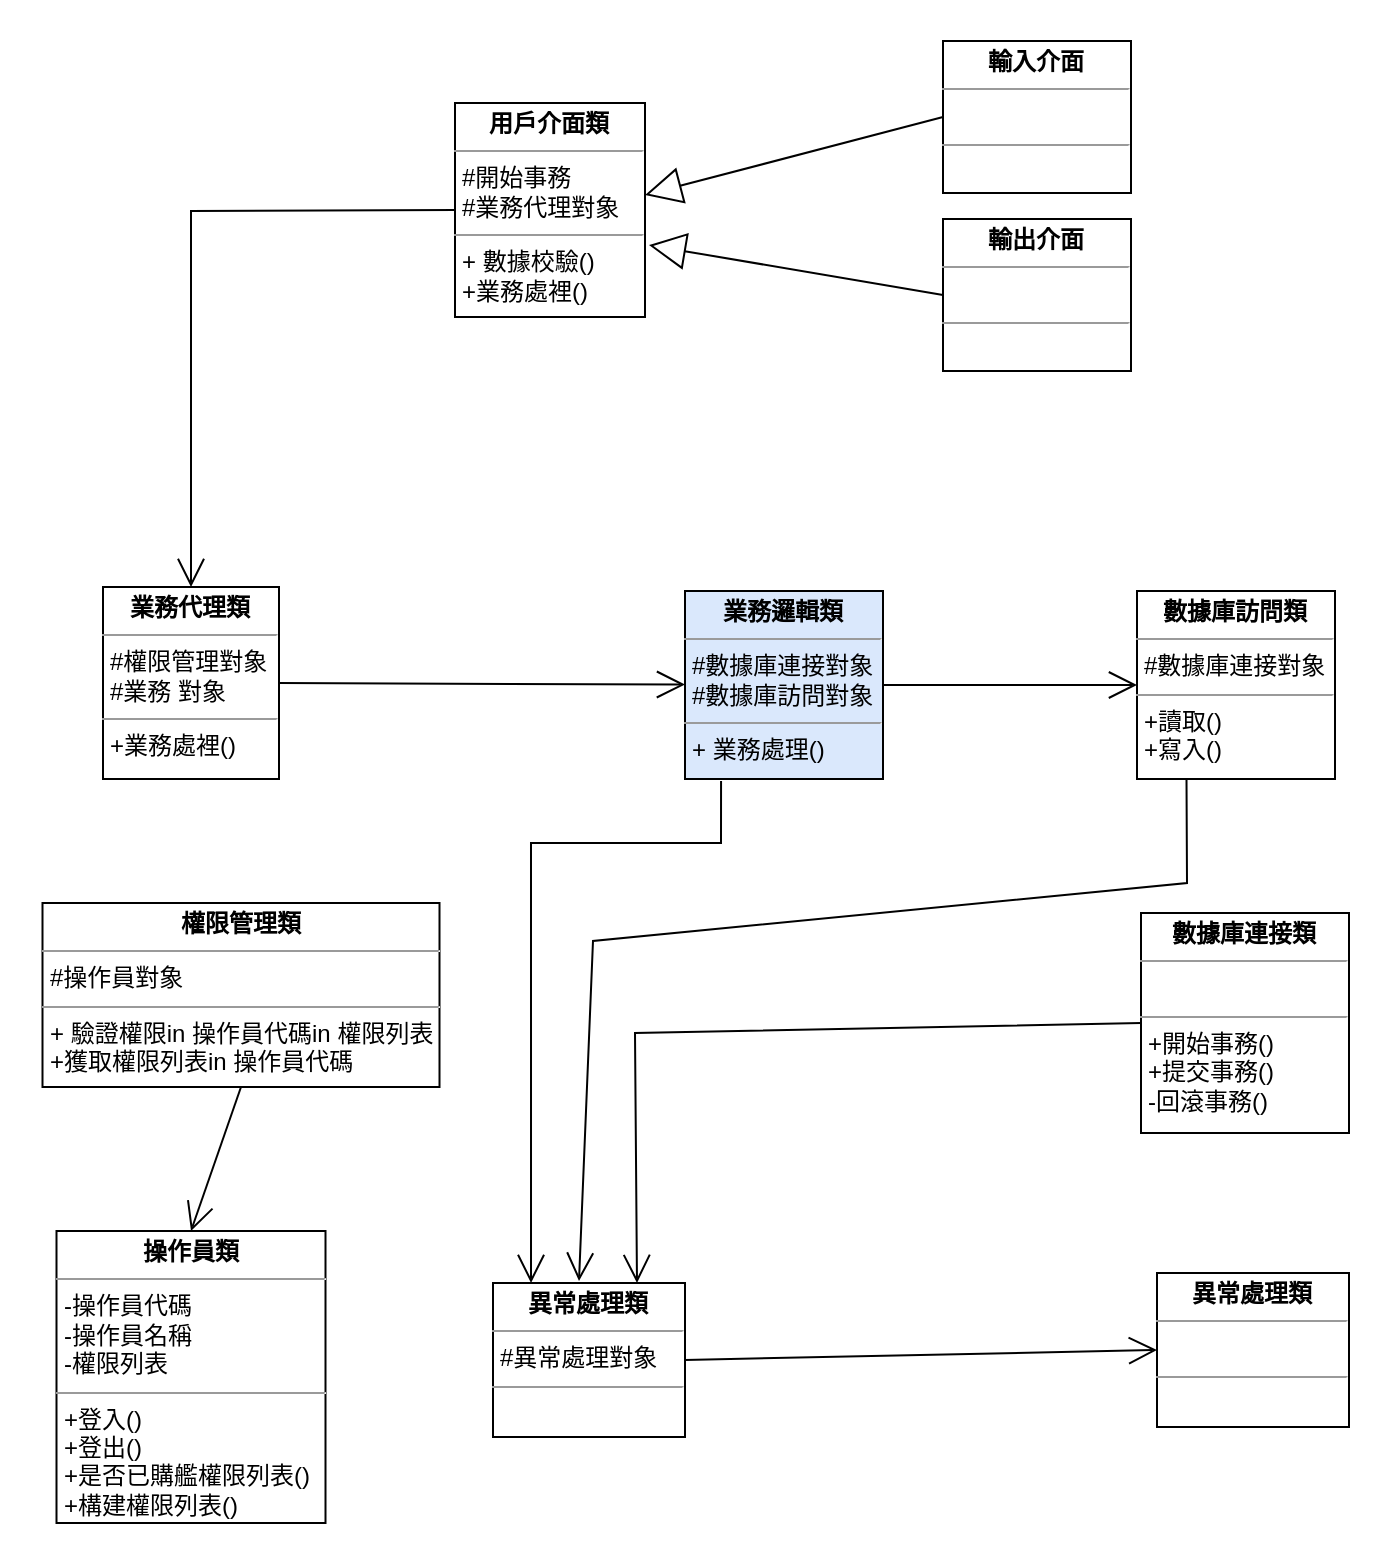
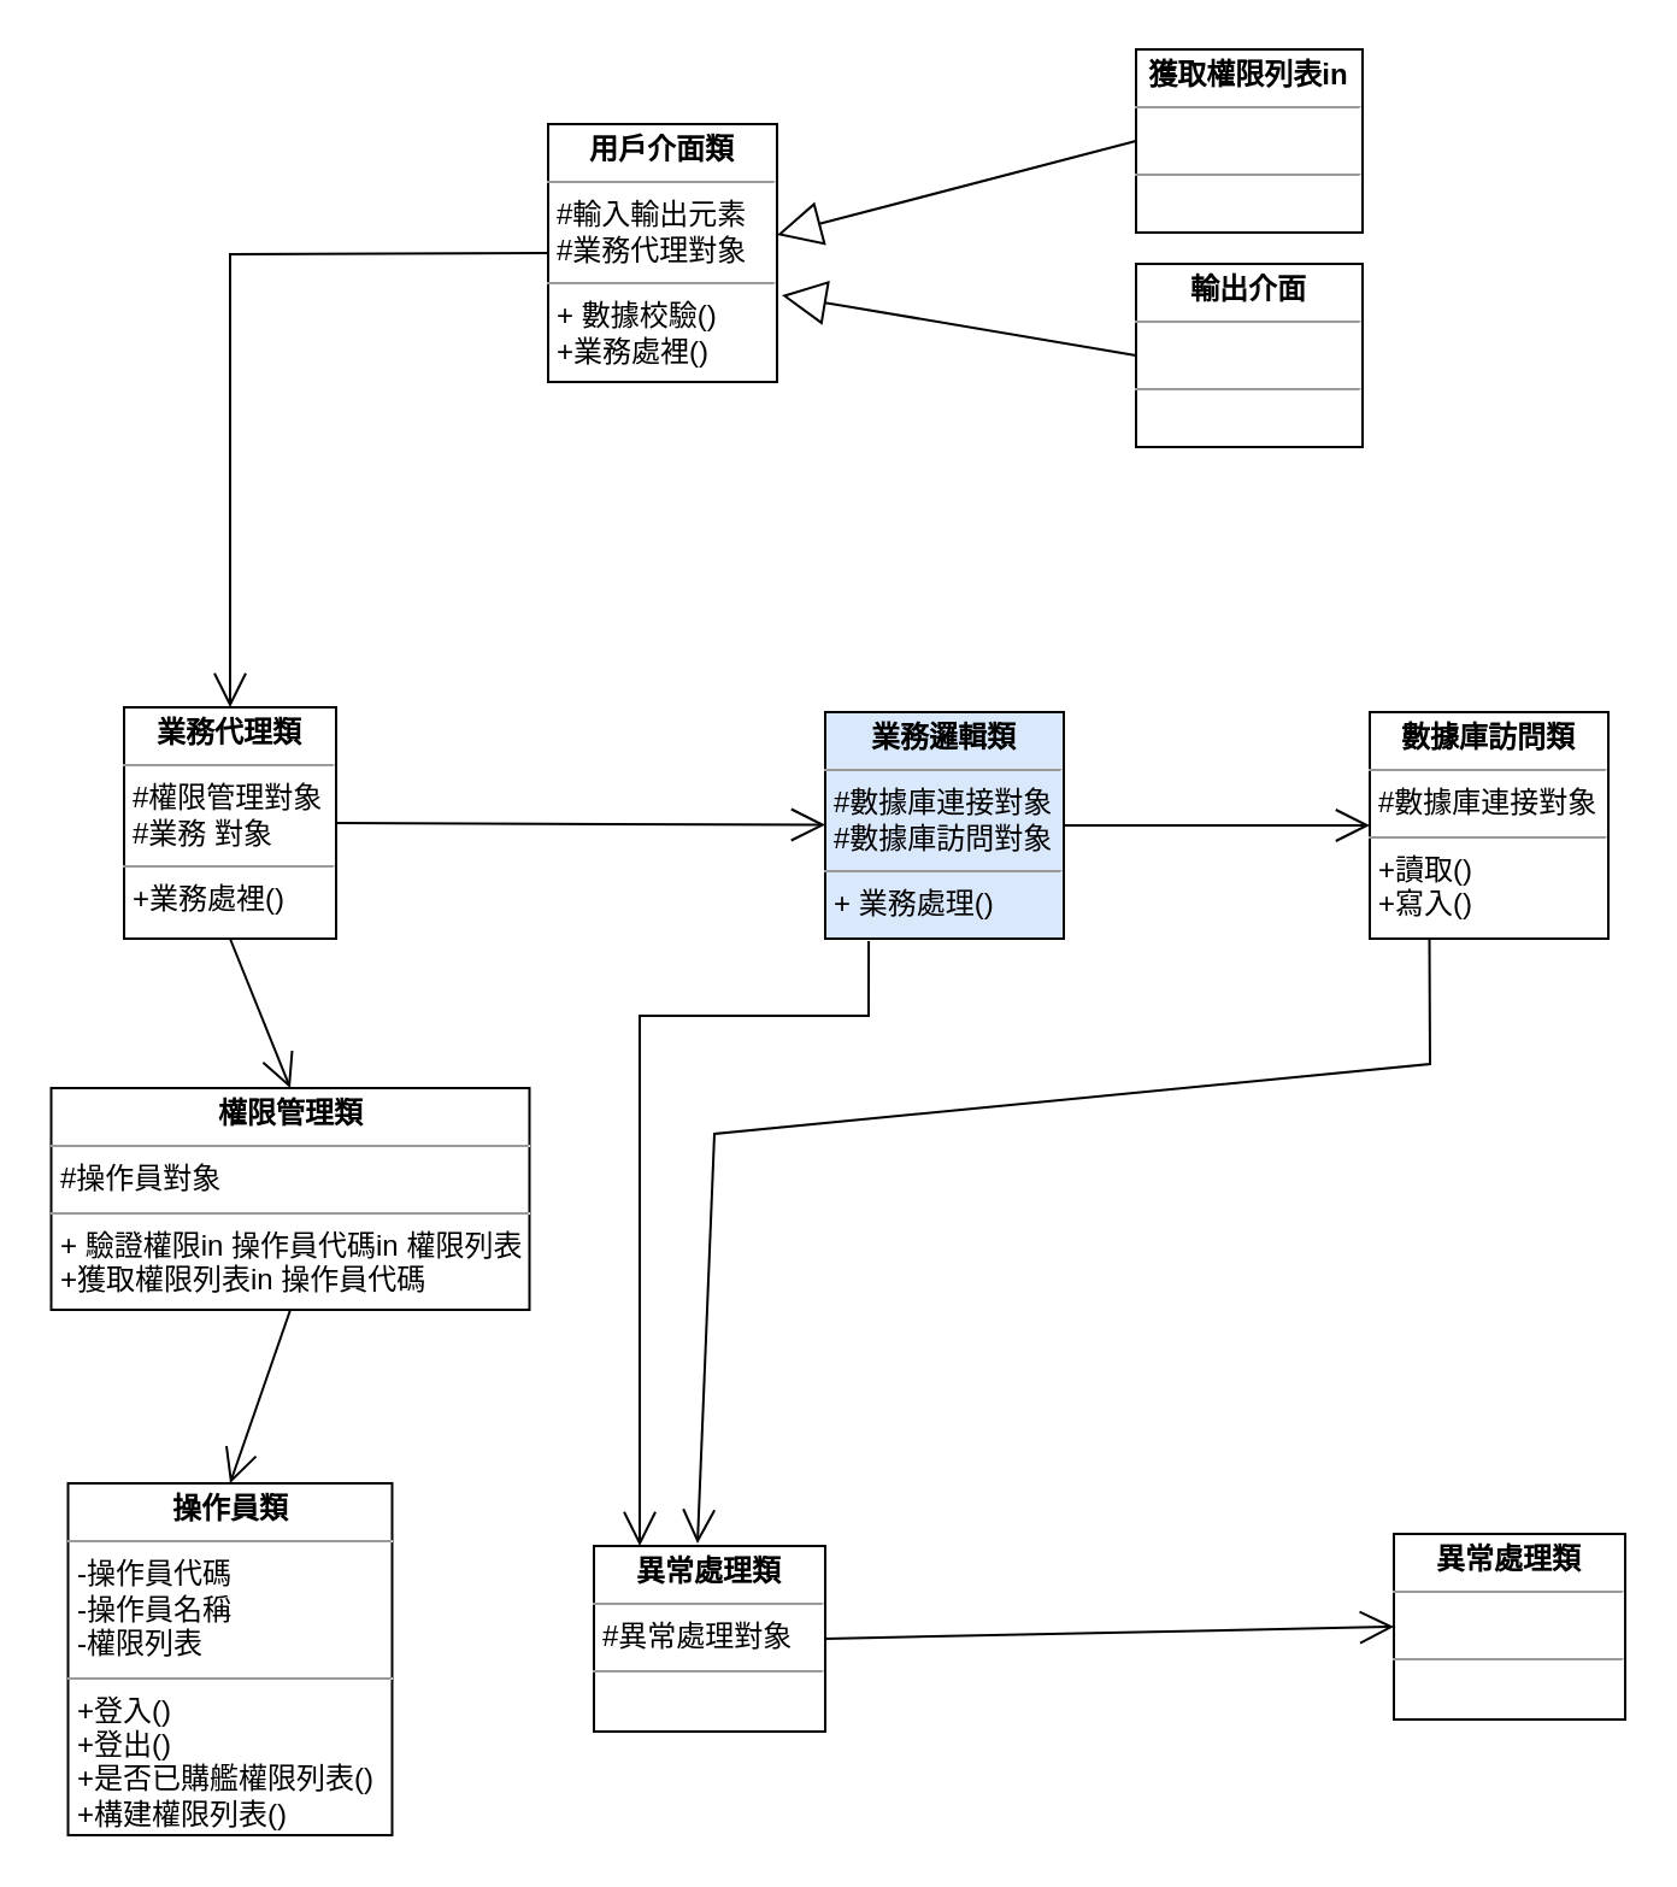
- <mxCell id="6" value="&lt;p style=&quot;margin:0px;margin-top:4px;text-align:center;&quot;&gt;&lt;b&gt;輸入介面&lt;/b&gt;&lt;/p&gt;&lt;hr size=&quot;1&quot;&gt;&lt;p style=&quot;margin:0px;margin-left:4px;&quot;&gt;&lt;br&gt;&lt;/p&gt;&lt;hr size=&quot;1&quot;&gt;&lt;p style=&quot;margin:0px;margin-left:4px;&quot;&gt;&lt;br&gt;&lt;/p&gt;" style="verticalAlign=top;align=left;overflow=fill;fontSize=12;fontFamily=Helvetica;html=1;whiteSpace=wrap;" vertex="1" parent="1"><mxGeometry x="471" y="20" width="94" height="76" as="geometry" /></mxCell>
+ <mxCell id="6" value="&lt;p style=&quot;margin:0px;margin-top:4px;text-align:center;&quot;&gt;&lt;b&gt;獲取權限列表in&lt;/b&gt;&lt;/p&gt;&lt;hr size=&quot;1&quot;&gt;&lt;p style=&quot;margin:0px;margin-left:4px;&quot;&gt;&lt;br&gt;&lt;/p&gt;&lt;hr size=&quot;1&quot;&gt;&lt;p style=&quot;margin:0px;margin-left:4px;&quot;&gt;&lt;br&gt;&lt;/p&gt;" style="verticalAlign=top;align=left;overflow=fill;fontSize=12;fontFamily=Helvetica;html=1;whiteSpace=wrap;" vertex="1" parent="1"><mxGeometry x="471" y="20" width="94" height="76" as="geometry" /></mxCell>
- <mxCell id="2" value="&lt;p style=&quot;margin:0px;margin-top:4px;text-align:center;&quot;&gt;&lt;b&gt;用戶介面類&lt;/b&gt;&lt;/p&gt;&lt;hr size=&quot;1&quot;&gt;&lt;p style=&quot;margin:0px;margin-left:4px;&quot;&gt;#開始事務&lt;/p&gt;&lt;p style=&quot;margin:0px;margin-left:4px;&quot;&gt;#業務代理對象&lt;/p&gt;&lt;hr size=&quot;1&quot;&gt;&lt;p style=&quot;margin:0px;margin-left:4px;&quot;&gt;+ 數據校驗()&lt;/p&gt;&lt;p style=&quot;margin:0px;margin-left:4px;&quot;&gt;+業務處裡()&lt;/p&gt;" style="verticalAlign=top;align=left;overflow=fill;fontSize=12;fontFamily=Helvetica;html=1;whiteSpace=wrap;" vertex="1" parent="1"><mxGeometry x="227" y="51" width="95" height="107" as="geometry" /></mxCell>
+ <mxCell id="2" value="&lt;p style=&quot;margin:0px;margin-top:4px;text-align:center;&quot;&gt;&lt;b&gt;用戶介面類&lt;/b&gt;&lt;/p&gt;&lt;hr size=&quot;1&quot;&gt;&lt;p style=&quot;margin:0px;margin-left:4px;&quot;&gt;#輸入輸出元素&lt;/p&gt;&lt;p style=&quot;margin:0px;margin-left:4px;&quot;&gt;#業務代理對象&lt;/p&gt;&lt;hr size=&quot;1&quot;&gt;&lt;p style=&quot;margin:0px;margin-left:4px;&quot;&gt;+ 數據校驗()&lt;/p&gt;&lt;p style=&quot;margin:0px;margin-left:4px;&quot;&gt;+業務處裡()&lt;/p&gt;" style="verticalAlign=top;align=left;overflow=fill;fontSize=12;fontFamily=Helvetica;html=1;whiteSpace=wrap;" vertex="1" parent="1"><mxGeometry x="227" y="51" width="95" height="107" as="geometry" /></mxCell>
+ <mxCell id="13" value="" style="endArrow=open;endFill=1;endSize=12;html=1;rounded=0;exitX=0.5;exitY=1;exitDx=0;exitDy=0;entryX=0.5;entryY=0;entryDx=0;entryDy=0;" edge="1" parent="1" source="3" target="5"><mxGeometry width="160" relative="1" as="geometry"><mxPoint x="249" y="353" as="sourcePoint" /><mxPoint x="409" y="353" as="targetPoint" /></mxGeometry></mxCell>
- <mxCell id="11" value="&lt;p style=&quot;margin:0px;margin-top:4px;text-align:center;&quot;&gt;&lt;b&gt;數據庫連接類&lt;/b&gt;&lt;/p&gt;&lt;hr size=&quot;1&quot;&gt;&lt;p style=&quot;margin:0px;margin-left:4px;&quot;&gt;&lt;br&gt;&lt;/p&gt;&lt;hr size=&quot;1&quot;&gt;&lt;p style=&quot;margin:0px;margin-left:4px;&quot;&gt;+開始事務()&lt;/p&gt;&lt;p style=&quot;margin:0px;margin-left:4px;&quot;&gt;+提交事務()&lt;/p&gt;&lt;p style=&quot;margin:0px;margin-left:4px;&quot;&gt;-回滾事務()&lt;/p&gt;&lt;p style=&quot;margin:0px;margin-left:4px;&quot;&gt;&lt;br&gt;&lt;/p&gt;" style="verticalAlign=top;align=left;overflow=fill;fontSize=12;fontFamily=Helvetica;html=1;whiteSpace=wrap;" vertex="1" parent="1"><mxGeometry x="570" y="456" width="104" height="110" as="geometry" /></mxCell>
- <mxCell id="19" value="" style="endArrow=open;endFill=1;endSize=12;html=1;rounded=0;exitX=0;exitY=0.5;exitDx=0;exitDy=0;entryX=0.75;entryY=0;entryDx=0;entryDy=0;" edge="1" parent="1" source="11" target="9"><mxGeometry width="160" relative="1" as="geometry"><mxPoint x="249" y="453" as="sourcePoint" /><mxPoint x="321" y="640" as="targetPoint" /><Array as="points"><mxPoint x="317" y="516" /></Array></mxGeometry></mxCell>
